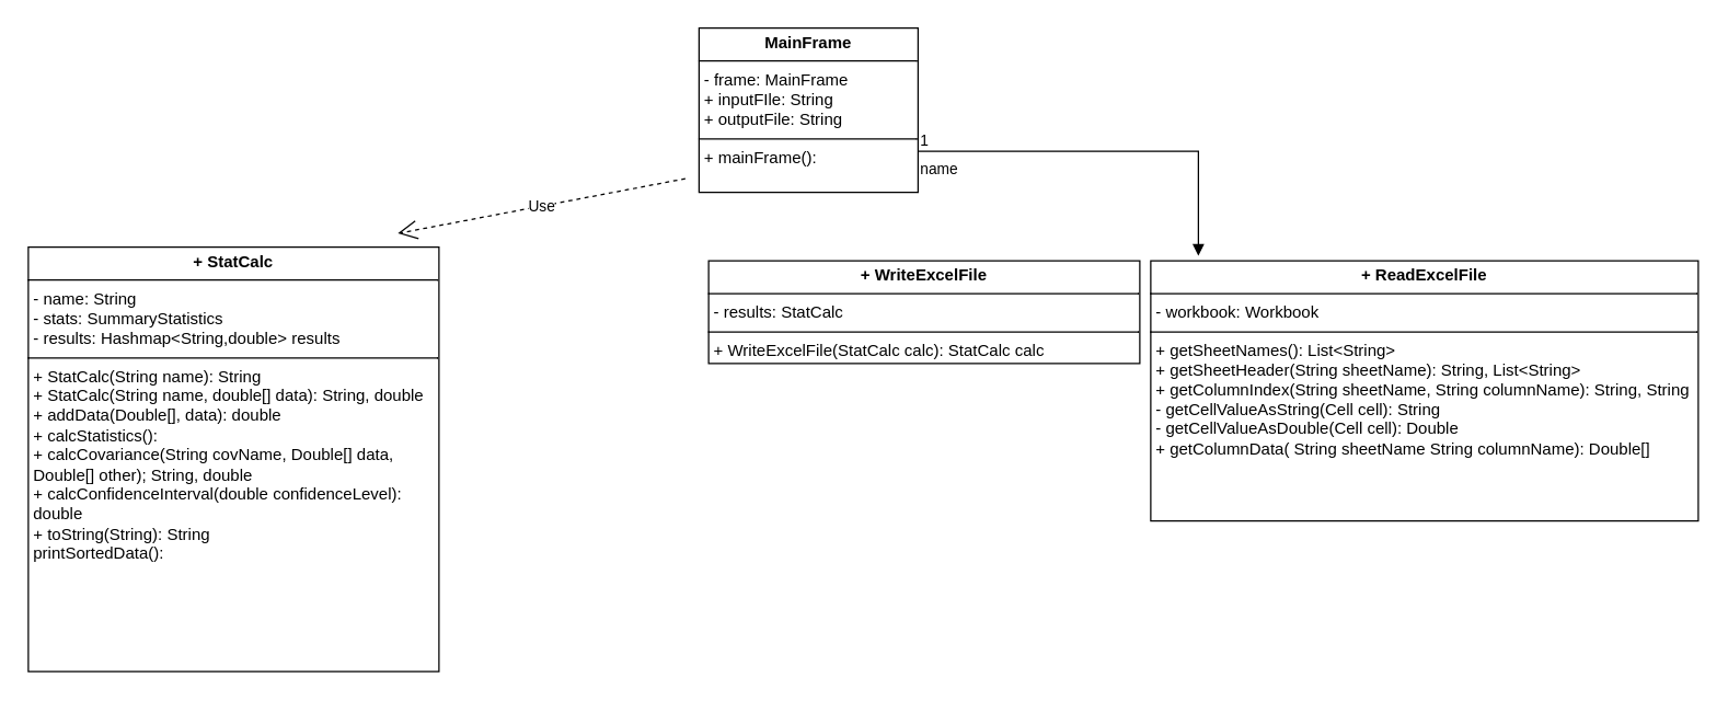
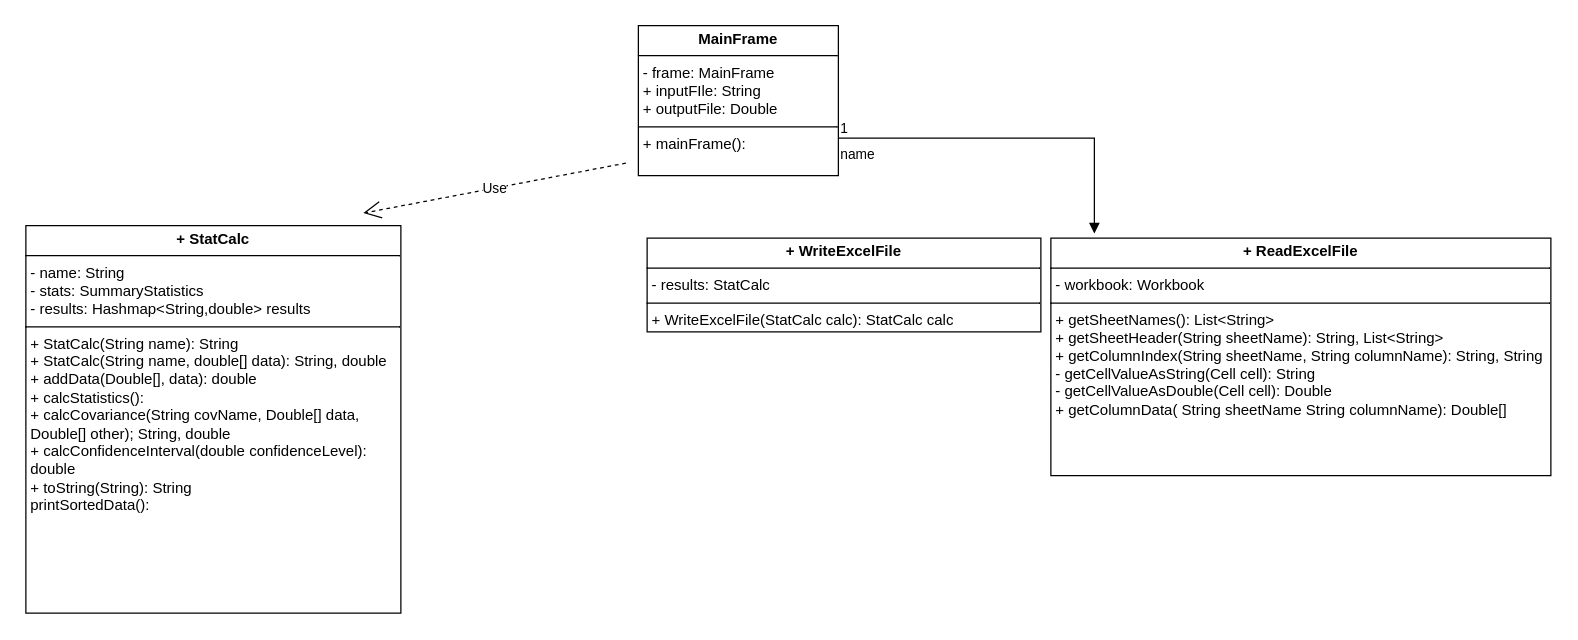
- <mxCell id="5" value="&lt;p style=&quot;margin:0px;margin-top:4px;text-align:center;&quot;&gt;&lt;b&gt;MainFrame&lt;/b&gt;&lt;/p&gt;&lt;hr size=&quot;1&quot; style=&quot;border-style:solid;&quot;&gt;&lt;p style=&quot;margin:0px;margin-left:4px;&quot;&gt;- frame: MainFrame&lt;/p&gt;&lt;p style=&quot;margin:0px;margin-left:4px;&quot;&gt;+ inputFIle: String&lt;/p&gt;&lt;p style=&quot;margin:0px;margin-left:4px;&quot;&gt;+ outputFile: String&lt;/p&gt;&lt;hr size=&quot;1&quot; style=&quot;border-style:solid;&quot;&gt;&lt;p style=&quot;margin:0px;margin-left:4px;&quot;&gt;+ mainFrame():&lt;/p&gt;" style="verticalAlign=top;align=left;overflow=fill;html=1;whiteSpace=wrap;" vertex="1" parent="1"><mxGeometry x="510" y="20" width="160" height="120" as="geometry" /></mxCell>
+ <mxCell id="5" value="&lt;p style=&quot;margin:0px;margin-top:4px;text-align:center;&quot;&gt;&lt;b&gt;MainFrame&lt;/b&gt;&lt;/p&gt;&lt;hr size=&quot;1&quot; style=&quot;border-style:solid;&quot;&gt;&lt;p style=&quot;margin:0px;margin-left:4px;&quot;&gt;- frame: MainFrame&lt;/p&gt;&lt;p style=&quot;margin:0px;margin-left:4px;&quot;&gt;+ inputFIle: String&lt;/p&gt;&lt;p style=&quot;margin:0px;margin-left:4px;&quot;&gt;+ outputFile: Double&lt;/p&gt;&lt;hr size=&quot;1&quot; style=&quot;border-style:solid;&quot;&gt;&lt;p style=&quot;margin:0px;margin-left:4px;&quot;&gt;+ mainFrame():&lt;/p&gt;" style="verticalAlign=top;align=left;overflow=fill;html=1;whiteSpace=wrap;" vertex="1" parent="1"><mxGeometry x="510" y="20" width="160" height="120" as="geometry" /></mxCell>
